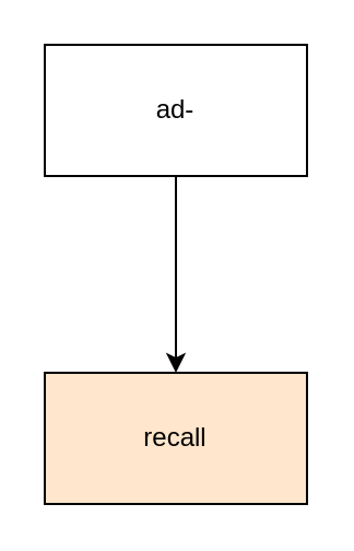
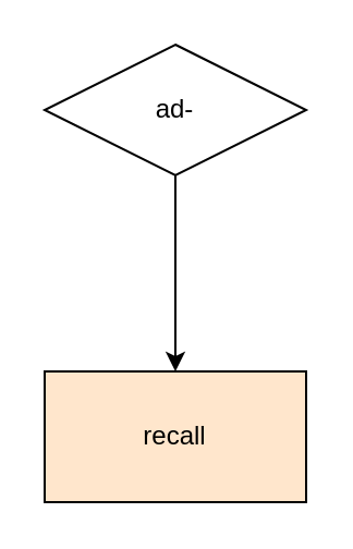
- <mxCell id="3" value="ad-" style="rounded=0;whiteSpace=wrap;html=1;" vertex="1" parent="1"><mxGeometry x="20" y="20" width="120" height="60" as="geometry" /></mxCell>
+ <mxCell id="3" value="ad-" style="rhombus;whiteSpace=wrap;html=1;" vertex="1" parent="1"><mxGeometry x="20" y="20" width="120" height="60" as="geometry" /></mxCell>
